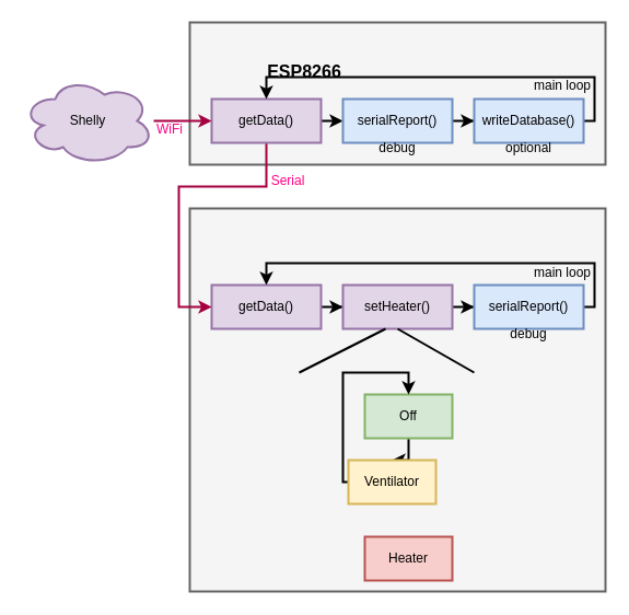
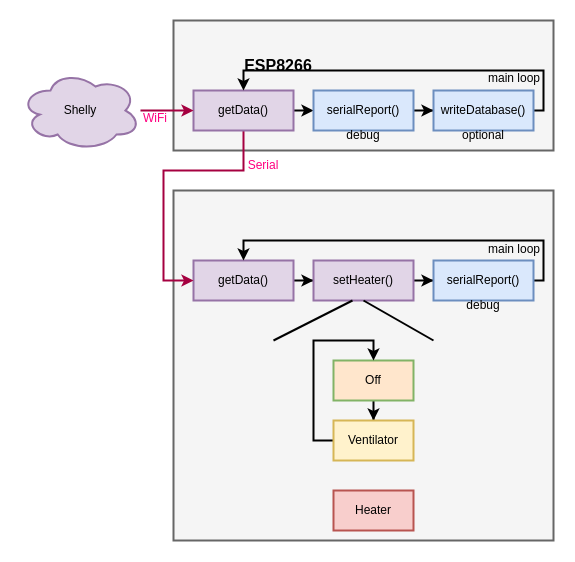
- <mxCell id="5" value="Off" style="rounded=0;whiteSpace=wrap;html=1;fillColor=#d5e8d4;strokeColor=#82b366;strokeWidth=2;" parent="1" vertex="1"><mxGeometry x="333" y="360" width="80" height="40" as="geometry" /></mxCell>
+ <mxCell id="5" value="Off" style="rounded=0;whiteSpace=wrap;html=1;fillColor=#ffe6cc;strokeColor=#82b366;strokeWidth=2;" parent="1" vertex="1"><mxGeometry x="333" y="360" width="80" height="40" as="geometry" /></mxCell>
- <mxCell id="7" value="Ventilator" style="rounded=0;whiteSpace=wrap;html=1;fillColor=#fff2cc;strokeColor=#d6b656;strokeWidth=2;" parent="1" vertex="1"><mxGeometry x="318" y="420" width="80" height="40" as="geometry" /></mxCell>
+ <mxCell id="7" value="Ventilator" style="rounded=0;whiteSpace=wrap;html=1;fillColor=#fff2cc;strokeColor=#d6b656;strokeWidth=2;" parent="1" vertex="1"><mxGeometry x="333" y="420" width="80" height="40" as="geometry" /></mxCell>
